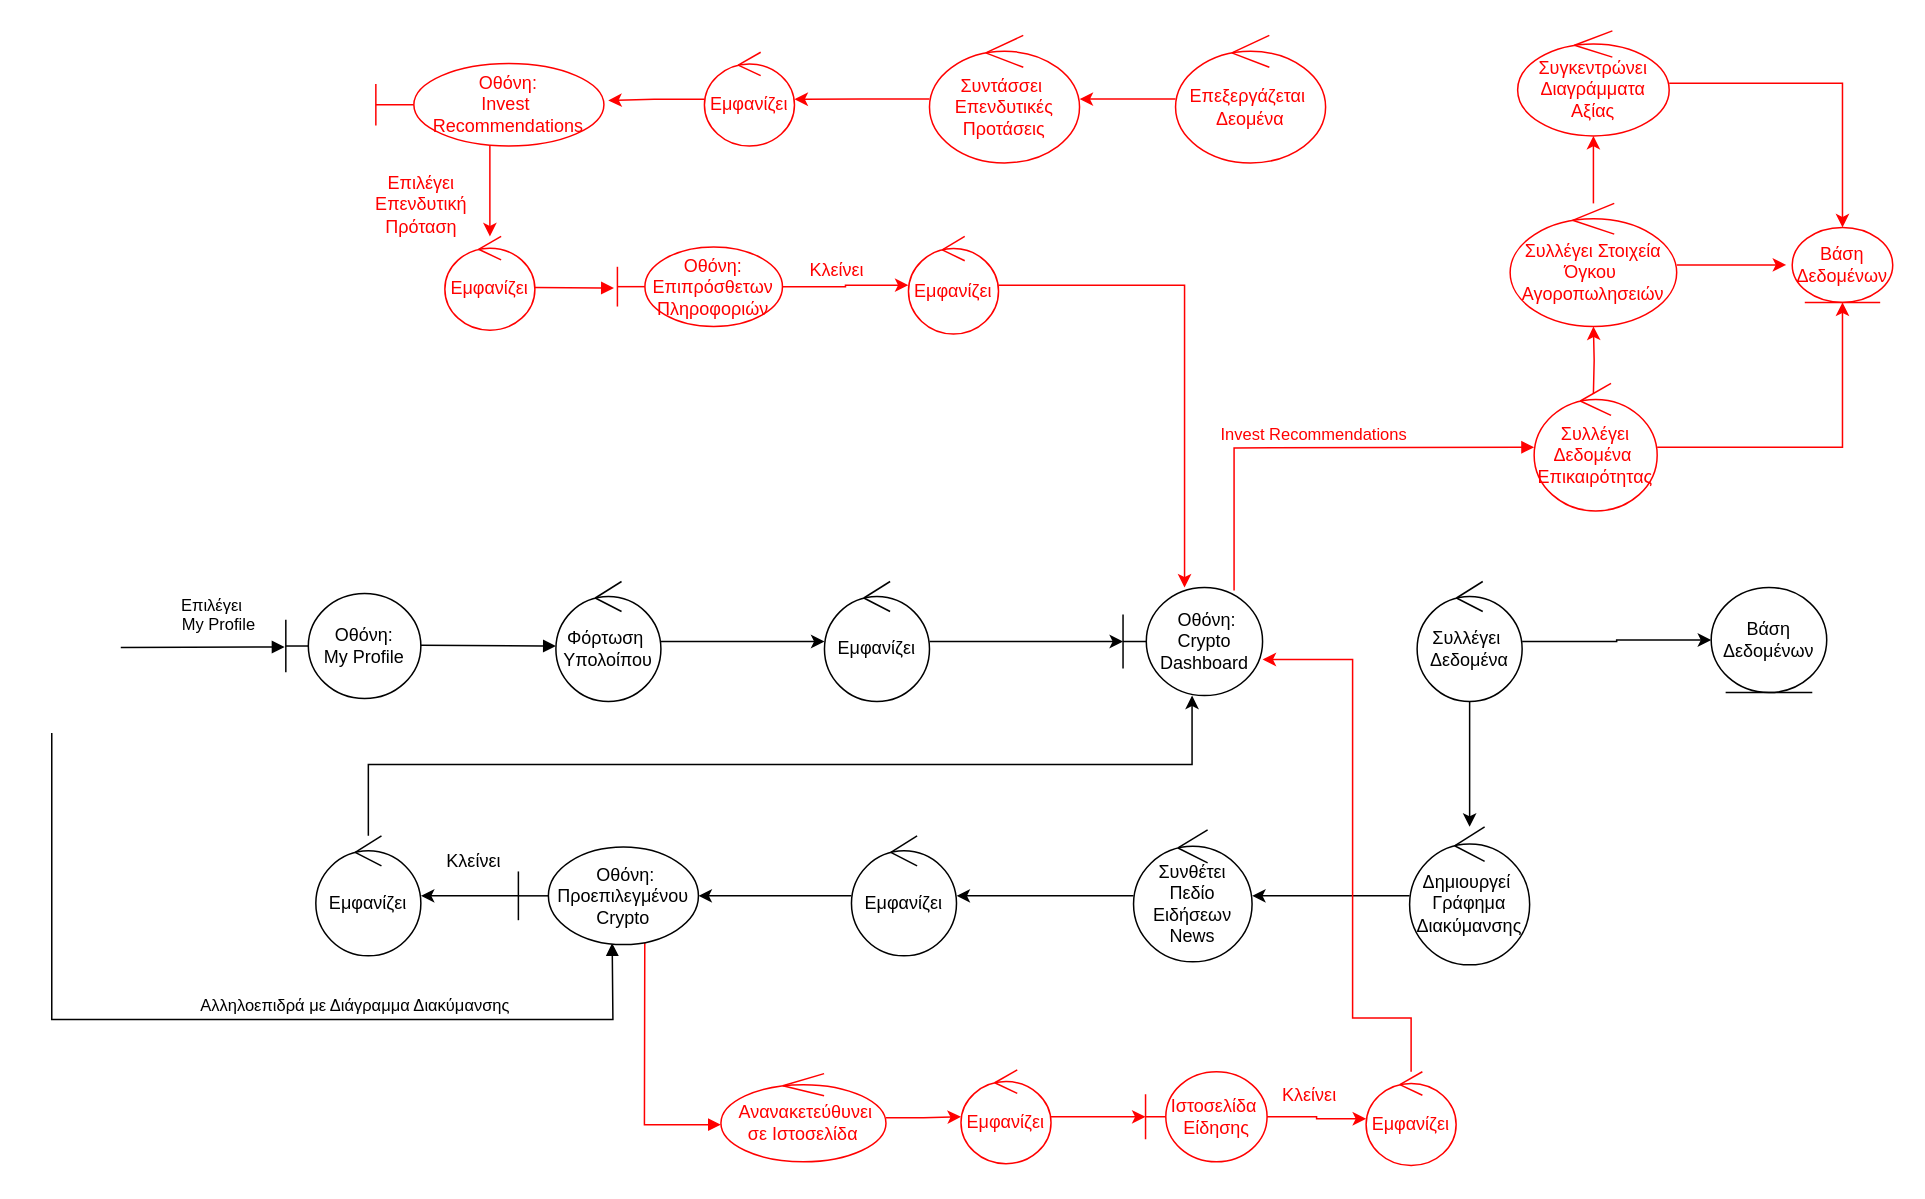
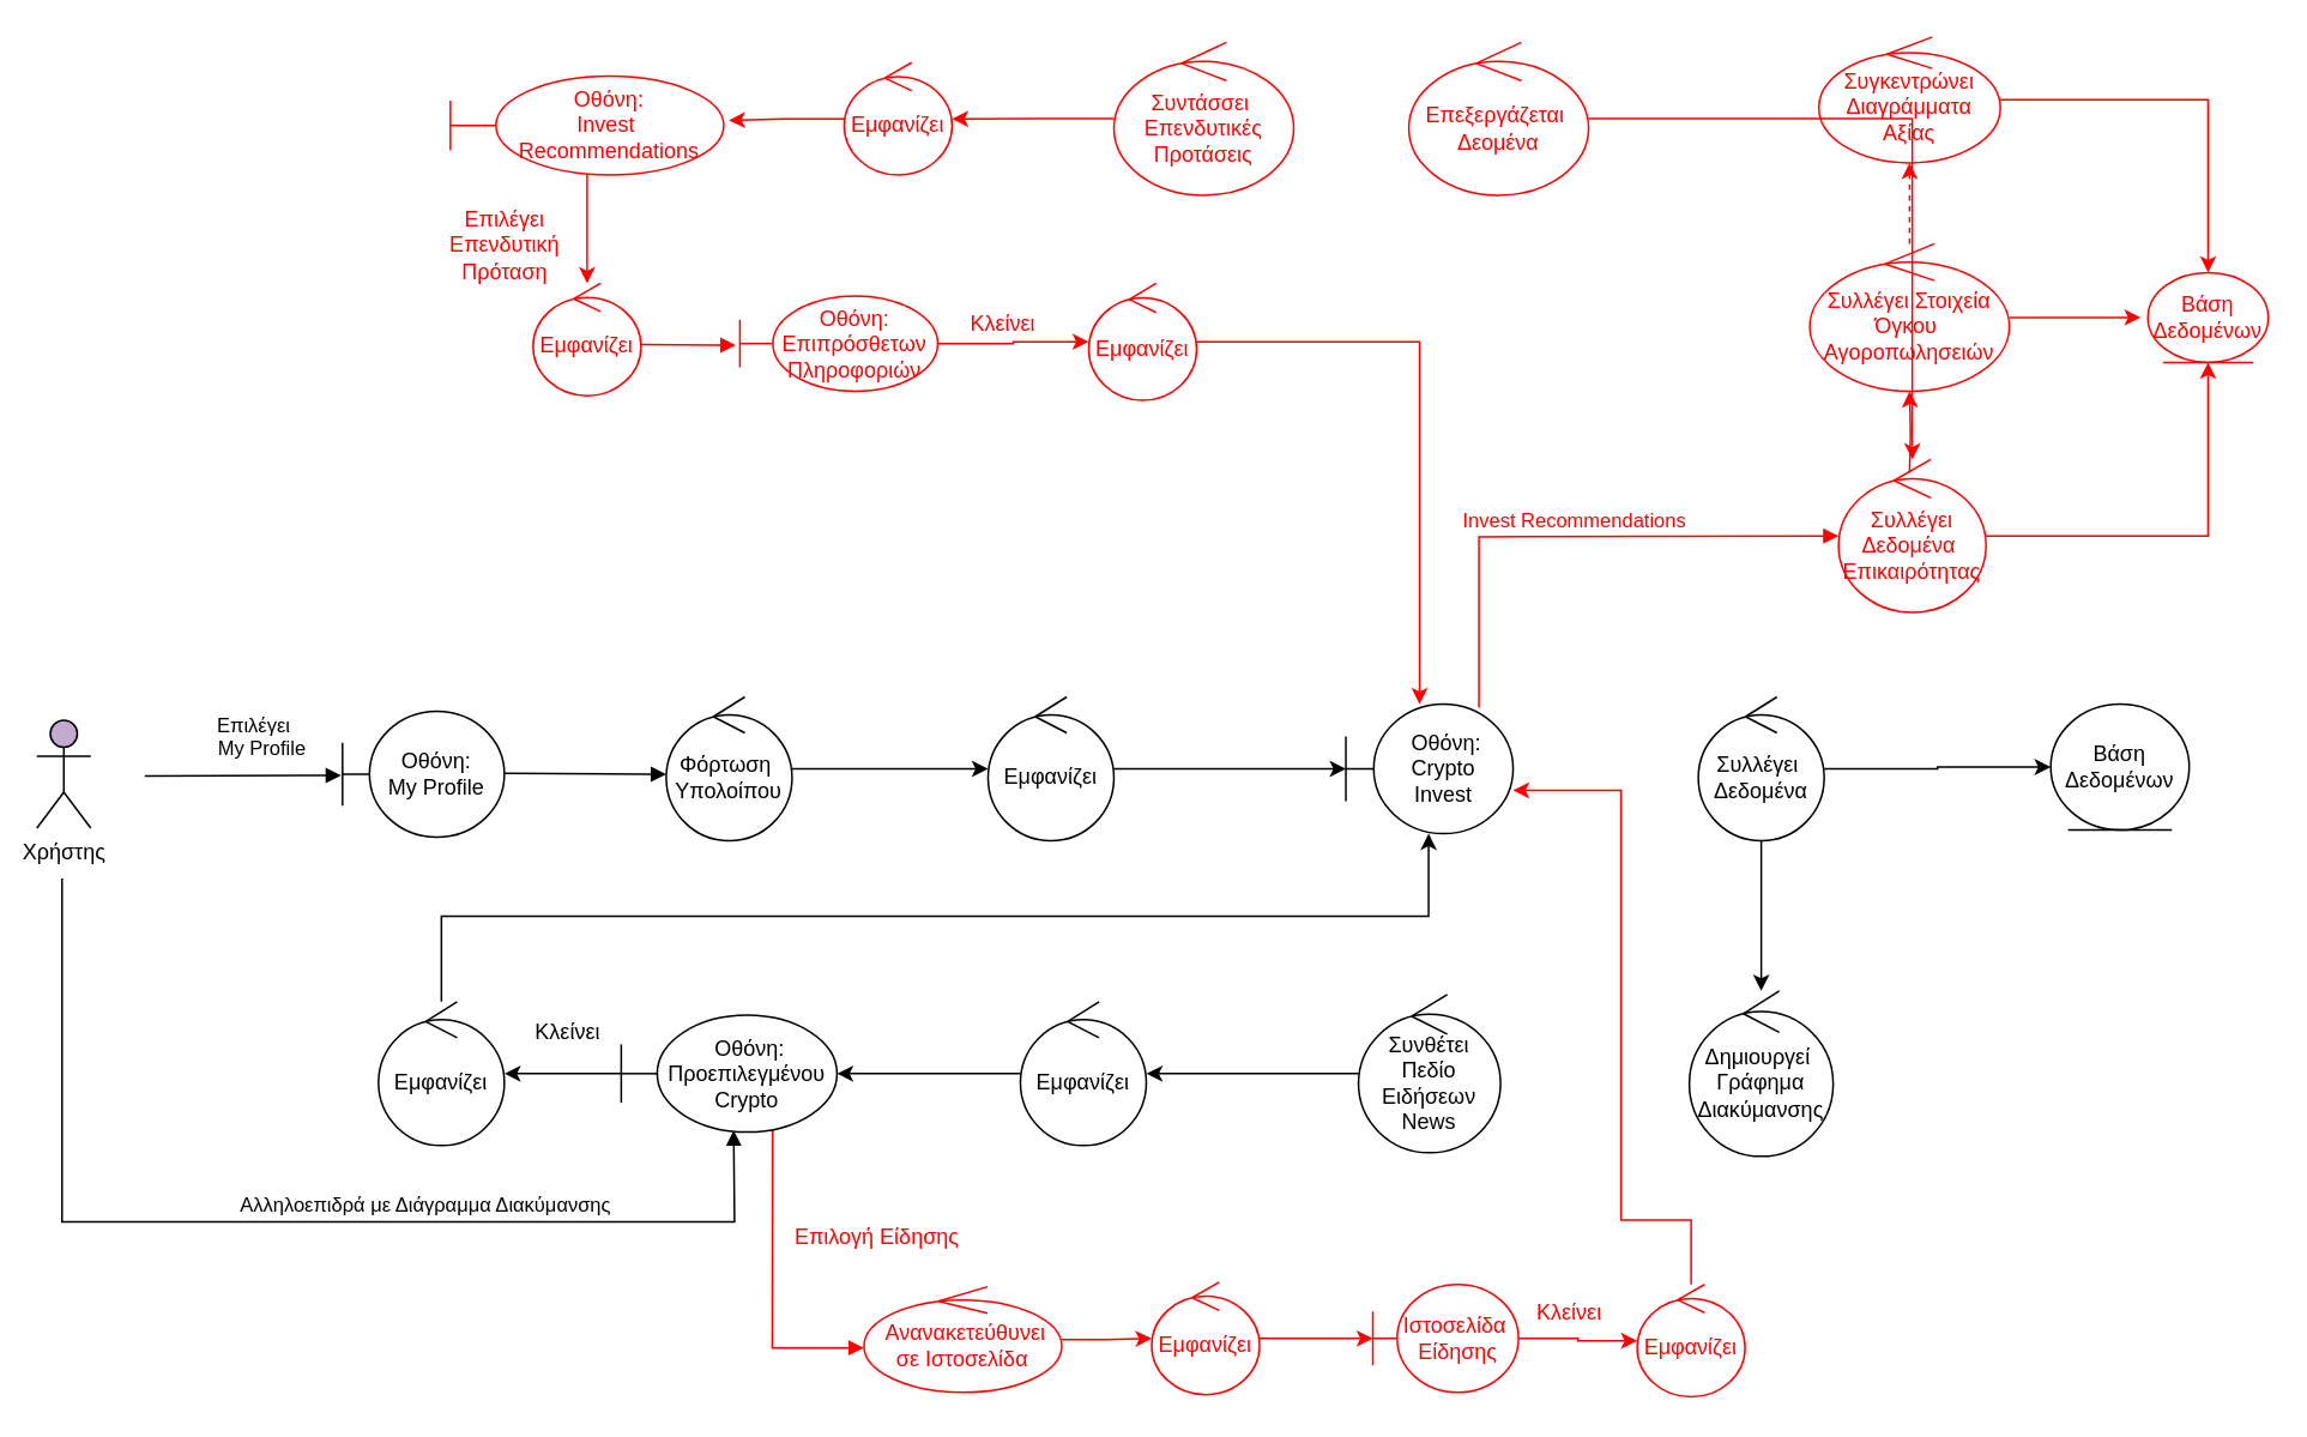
- <mxCell id="32" value="" style="edgeStyle=orthogonalEdgeStyle;rounded=0;orthogonalLoop=1;jettySize=auto;html=1;fontColor=#FF0000;strokeColor=#FF0000;" parent="1" source="33" target="35" edge="1"><mxGeometry relative="1" as="geometry" /></mxCell>
+ <mxCell id="32" value="" style="edgeStyle=orthogonalEdgeStyle;rounded=0;orthogonalLoop=1;jettySize=auto;html=1;fontColor=#FF0000;strokeColor=#FF0000;" parent="1" source="33" target="25" edge="1"><mxGeometry relative="1" as="geometry" /></mxCell>
- <mxCell id="26" value="" style="edgeStyle=orthogonalEdgeStyle;rounded=0;orthogonalLoop=1;jettySize=auto;html=1;fontColor=#FF0000;strokeColor=#FF0000;" parent="1" source="28" target="30" edge="1"><mxGeometry relative="1" as="geometry" /></mxCell>
+ <mxCell id="26" value="" style="edgeStyle=orthogonalEdgeStyle;rounded=0;orthogonalLoop=1;jettySize=auto;html=1;fontColor=#FF0000;strokeColor=#FF0000;dashed=1;" parent="1" source="28" target="30" edge="1"><mxGeometry relative="1" as="geometry" /></mxCell>
- <mxCell id="5" value="&amp;nbsp;Οθόνη:&lt;br&gt;Crypto&lt;br&gt;Dashboard" style="shape=umlBoundary;whiteSpace=wrap;html=1;" parent="1" vertex="1"><mxGeometry x="748" y="391" width="93" height="72" as="geometry" /></mxCell>
+ <mxCell id="5" value="&amp;nbsp;Οθόνη:&lt;br&gt;Crypto&lt;br&gt;Invest" style="shape=umlBoundary;whiteSpace=wrap;html=1;" parent="1" vertex="1"><mxGeometry x="748" y="391" width="93" height="72" as="geometry" /></mxCell>
+ <mxCell id="4" value="&lt;font color=&quot;#000000&quot;&gt;Χρήστης&lt;/font&gt;" style="shape=umlActor;verticalLabelPosition=bottom;verticalAlign=top;html=1;outlineConnect=0;fillColor=#C3ABD0;fontColor=#ffffff;strokeColor=#000000;" parent="1" vertex="1"><mxGeometry x="20" y="400" width="30" height="60" as="geometry" /></mxCell>
- <mxCell id="15" value="" style="edgeStyle=orthogonalEdgeStyle;rounded=0;orthogonalLoop=1;jettySize=auto;html=1;" parent="1" source="16" target="18" edge="1"><mxGeometry relative="1" as="geometry" /></mxCell>
+ <mxCell id="59" value="&lt;font color=&quot;#ff0000&quot;&gt;Επιλογή Είδησης&lt;/font&gt;" style="text;html=1;align=center;verticalAlign=middle;resizable=0;points=[];autosize=1;strokeColor=none;fillColor=none;fontSize=12;fontFamily=Helvetica;fontColor=#000000;" parent="1" vertex="1"><mxGeometry x="432" y="678" width="110" height="20" as="geometry" /></mxCell>
